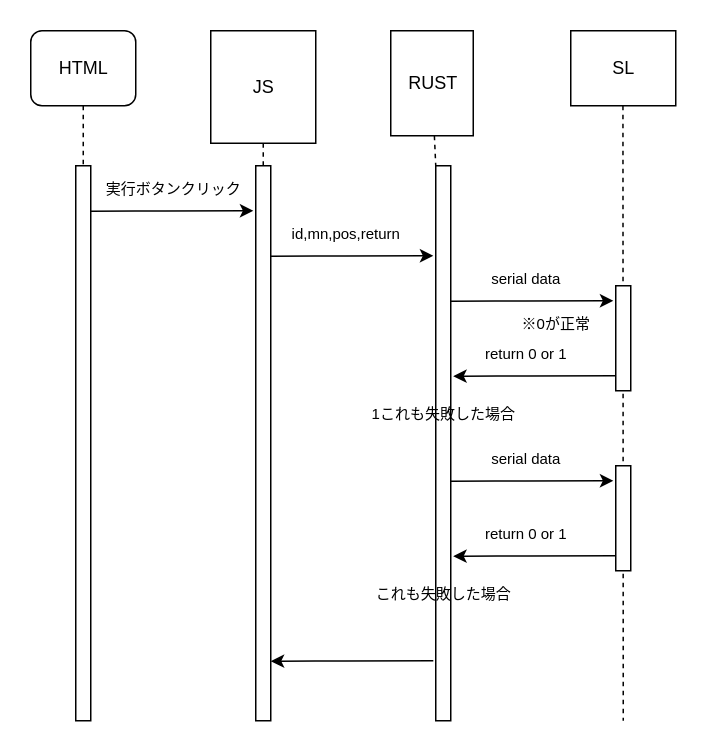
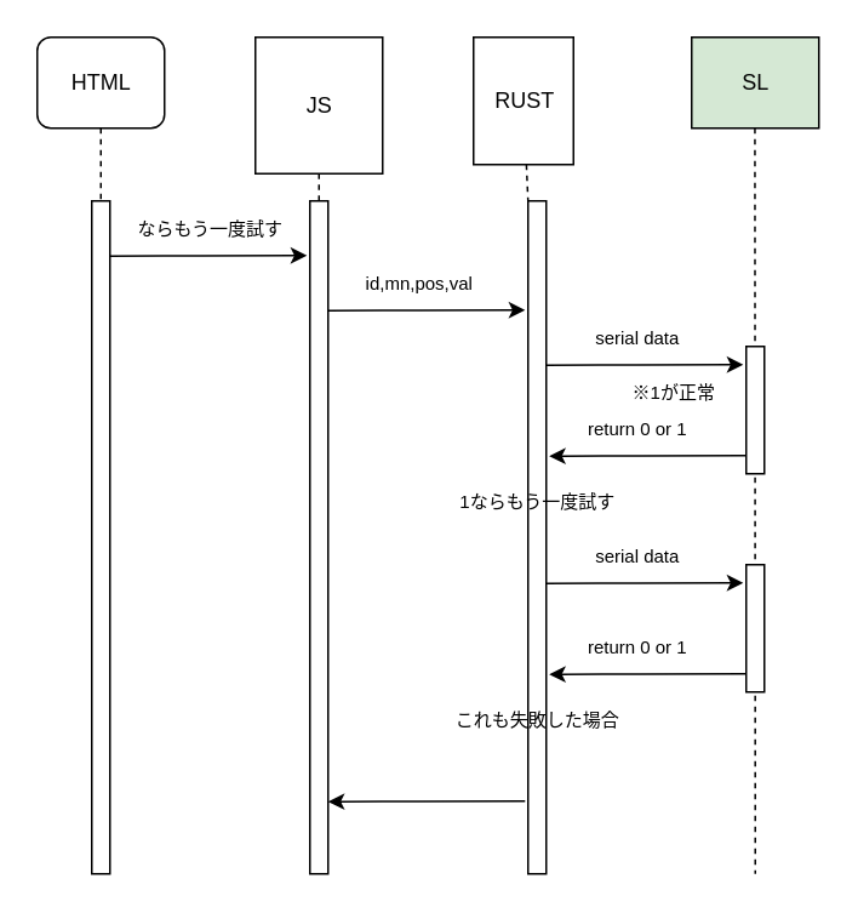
- <mxCell id="8" value="SL" style="html=1;" vertex="1" parent="1"><mxGeometry x="380" y="20" width="70" height="50" as="geometry" /></mxCell>
+ <mxCell id="8" value="SL" style="html=1;fillColor=#d5e8d4;" vertex="1" parent="1"><mxGeometry x="380" y="20" width="70" height="50" as="geometry" /></mxCell>
- <mxCell id="14" value="実行ボタンクリック" style="text;html=1;align=center;verticalAlign=middle;resizable=0;points=[];autosize=1;strokeColor=none;fillColor=none;fontSize=10;" vertex="1" parent="1"><mxGeometry x="60" y="110" width="110" height="30" as="geometry" /></mxCell>
+ <mxCell id="14" value="ならもう一度試す" style="text;html=1;align=center;verticalAlign=middle;resizable=0;points=[];autosize=1;strokeColor=none;fillColor=none;fontSize=10;" vertex="1" parent="1"><mxGeometry x="60" y="110" width="110" height="30" as="geometry" /></mxCell>
- <mxCell id="16" value="id,mn,pos,return" style="text;html=1;align=center;verticalAlign=middle;resizable=0;points=[];autosize=1;strokeColor=none;fillColor=none;fontSize=10;" vertex="1" parent="1"><mxGeometry x="190" y="140" width="80" height="30" as="geometry" /></mxCell>
+ <mxCell id="16" value="id,mn,pos,val" style="text;html=1;align=center;verticalAlign=middle;resizable=0;points=[];autosize=1;strokeColor=none;fillColor=none;fontSize=10;" vertex="1" parent="1"><mxGeometry x="190" y="140" width="80" height="30" as="geometry" /></mxCell>
- <mxCell id="30" value="※0が正常" style="text;html=1;align=center;verticalAlign=middle;resizable=0;points=[];autosize=1;strokeColor=none;fillColor=none;fontSize=10;" vertex="1" parent="1"><mxGeometry x="335" y="200" width="70" height="30" as="geometry" /></mxCell>
+ <mxCell id="30" value="※1が正常" style="text;html=1;align=center;verticalAlign=middle;resizable=0;points=[];autosize=1;strokeColor=none;fillColor=none;fontSize=10;" vertex="1" parent="1"><mxGeometry x="335" y="200" width="70" height="30" as="geometry" /></mxCell>
- <mxCell id="22" value="1これも失敗した場合" style="text;html=1;align=center;verticalAlign=middle;resizable=0;points=[];autosize=1;strokeColor=none;fillColor=none;fontSize=10;" vertex="1" parent="1"><mxGeometry x="240" y="260" width="110" height="30" as="geometry" /></mxCell>
+ <mxCell id="22" value="1ならもう一度試す" style="text;html=1;align=center;verticalAlign=middle;resizable=0;points=[];autosize=1;strokeColor=none;fillColor=none;fontSize=10;" vertex="1" parent="1"><mxGeometry x="240" y="260" width="110" height="30" as="geometry" /></mxCell>
